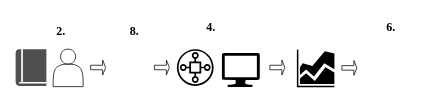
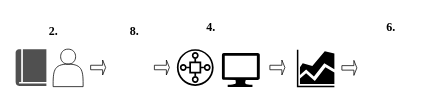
- <mxCell id="13" value="&lt;font style=&quot;font-size: 16px;&quot; face=&quot;Times New Roman&quot;&gt;&lt;b&gt;2.&lt;/b&gt;&lt;/font&gt;" style="text;html=1;align=center;verticalAlign=middle;resizable=0;points=[];autosize=1;strokeColor=none;fillColor=none;fontColor=#000000;" vertex="1" parent="1"><mxGeometry x="60" y="25" width="40" height="30" as="geometry" /></mxCell>
+ <mxCell id="13" value="&lt;font style=&quot;font-size: 16px;&quot; face=&quot;Times New Roman&quot;&gt;&lt;b&gt;2.&lt;/b&gt;&lt;/font&gt;" style="text;html=1;align=center;verticalAlign=middle;resizable=0;points=[];autosize=1;strokeColor=none;fillColor=none;fontColor=#000000;" vertex="1" parent="1"><mxGeometry x="50" y="25" width="40" height="30" as="geometry" /></mxCell>
